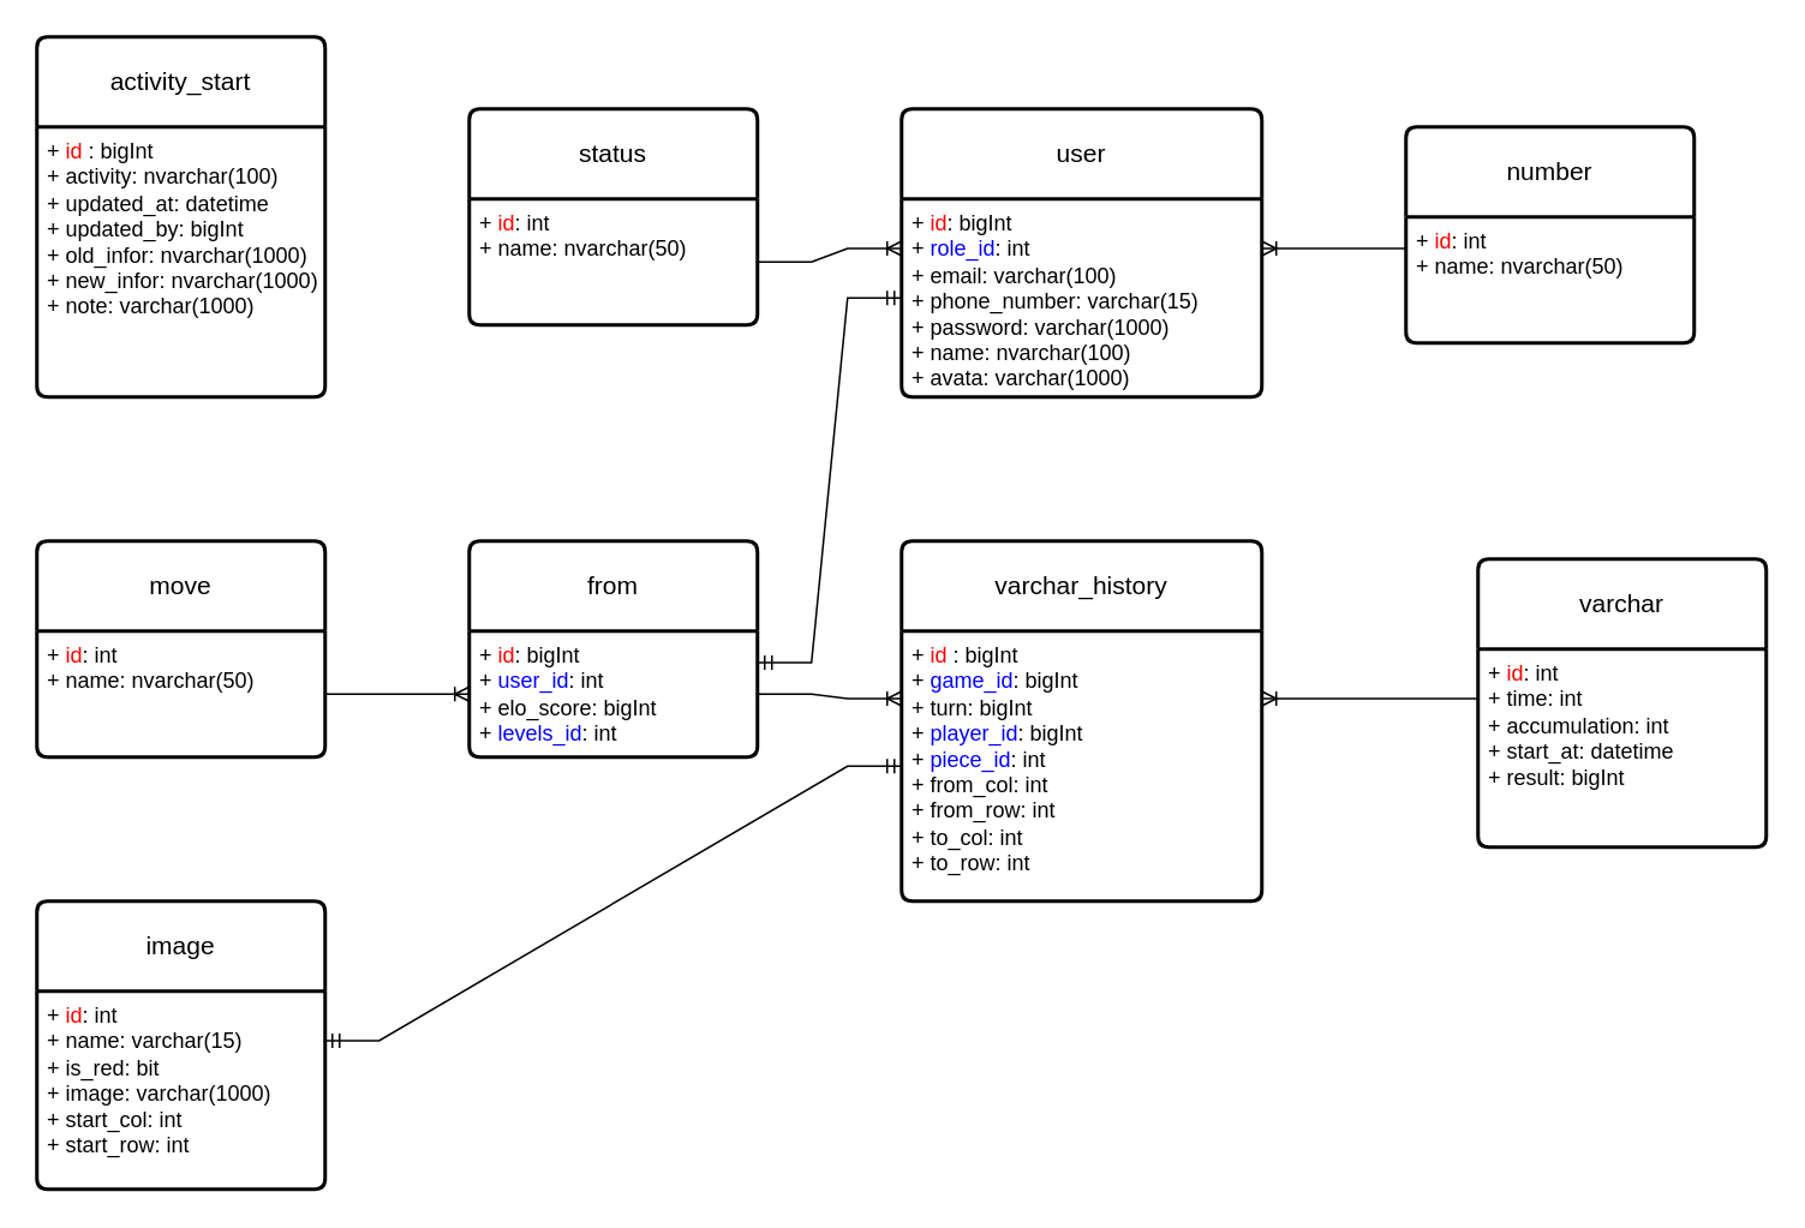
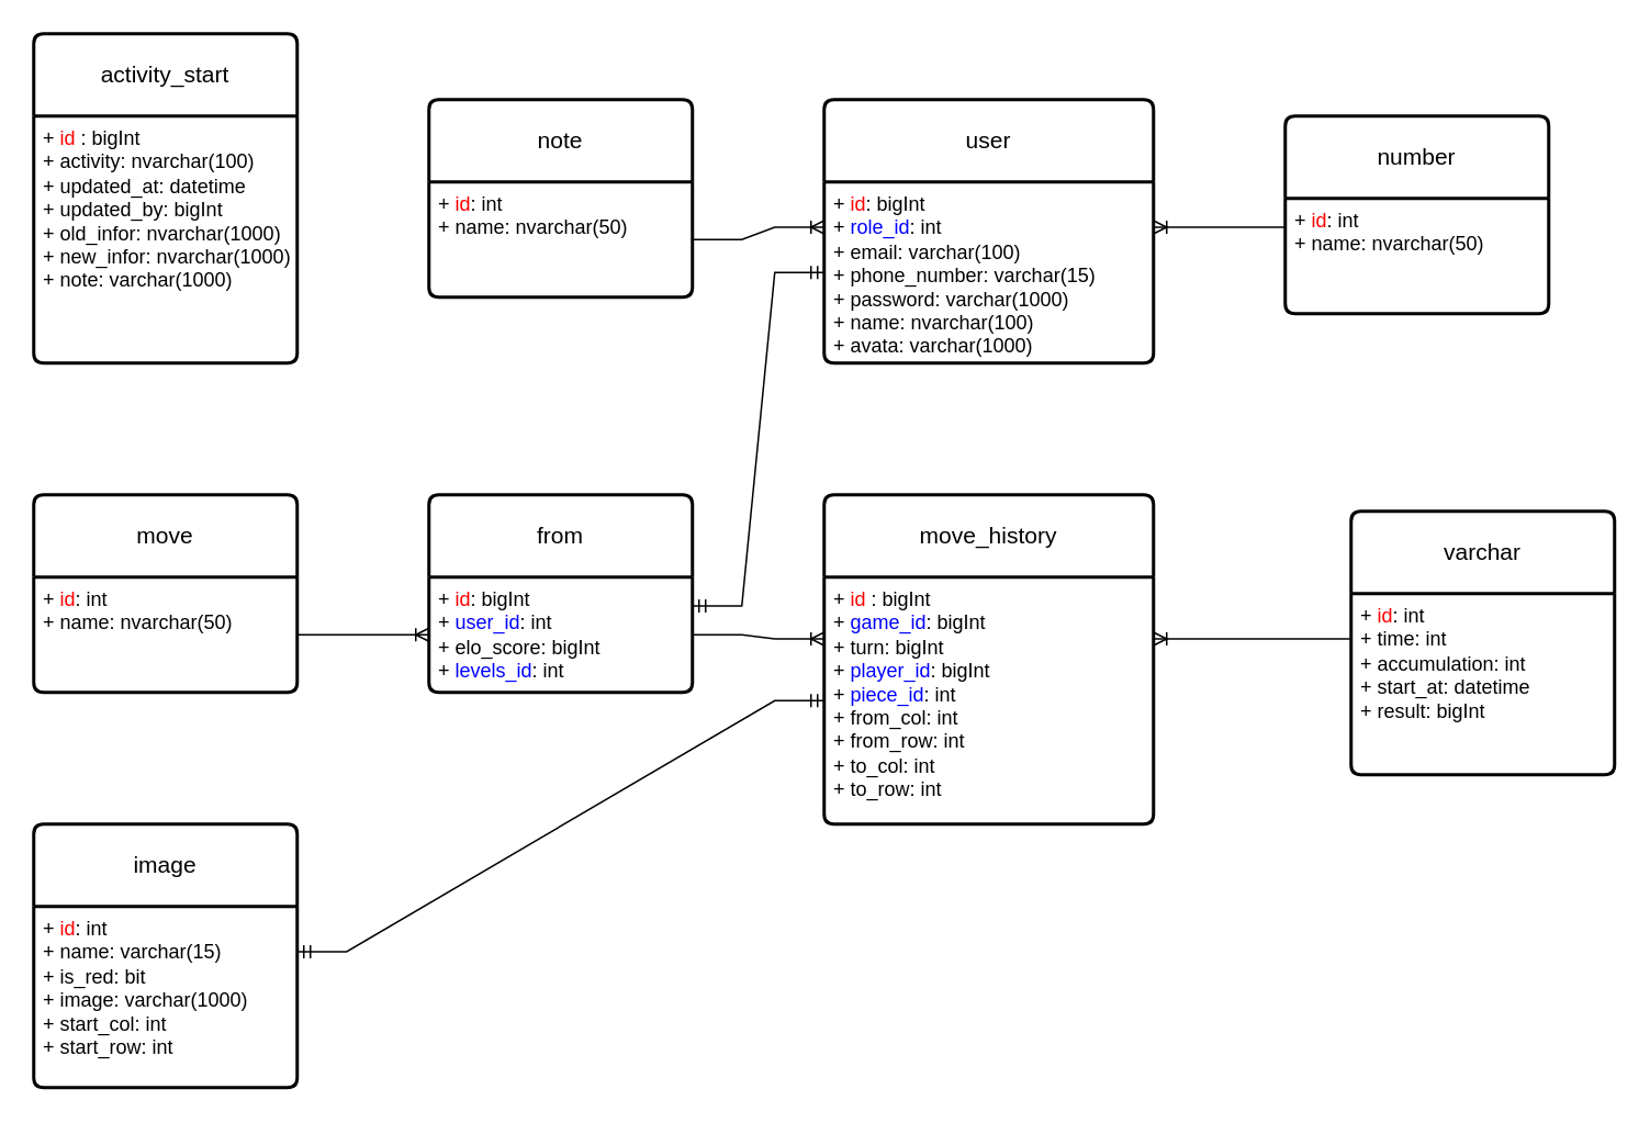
- <mxCell id="23" value="status" style="swimlane;childLayout=stackLayout;horizontal=1;startSize=50;horizontalStack=0;rounded=1;fontSize=14;fontStyle=0;strokeWidth=2;resizeParent=0;resizeLast=1;shadow=0;dashed=0;align=center;arcSize=4;whiteSpace=wrap;html=1;" vertex="1" parent="1"><mxGeometry x="260" y="60" width="160" height="120" as="geometry" /></mxCell>
+ <mxCell id="23" value="note" style="swimlane;childLayout=stackLayout;horizontal=1;startSize=50;horizontalStack=0;rounded=1;fontSize=14;fontStyle=0;strokeWidth=2;resizeParent=0;resizeLast=1;shadow=0;dashed=0;align=center;arcSize=4;whiteSpace=wrap;html=1;" vertex="1" parent="1"><mxGeometry x="260" y="60" width="160" height="120" as="geometry" /></mxCell>
- <mxCell id="14" value="varchar_history" style="swimlane;childLayout=stackLayout;horizontal=1;startSize=50;horizontalStack=0;rounded=1;fontSize=14;fontStyle=0;strokeWidth=2;resizeParent=0;resizeLast=1;shadow=0;dashed=0;align=center;arcSize=4;whiteSpace=wrap;html=1;" parent="1" vertex="1"><mxGeometry x="500" y="300" width="200" height="200" as="geometry" /></mxCell>
+ <mxCell id="14" value="move_history" style="swimlane;childLayout=stackLayout;horizontal=1;startSize=50;horizontalStack=0;rounded=1;fontSize=14;fontStyle=0;strokeWidth=2;resizeParent=0;resizeLast=1;shadow=0;dashed=0;align=center;arcSize=4;whiteSpace=wrap;html=1;" parent="1" vertex="1"><mxGeometry x="500" y="300" width="200" height="200" as="geometry" /></mxCell>
